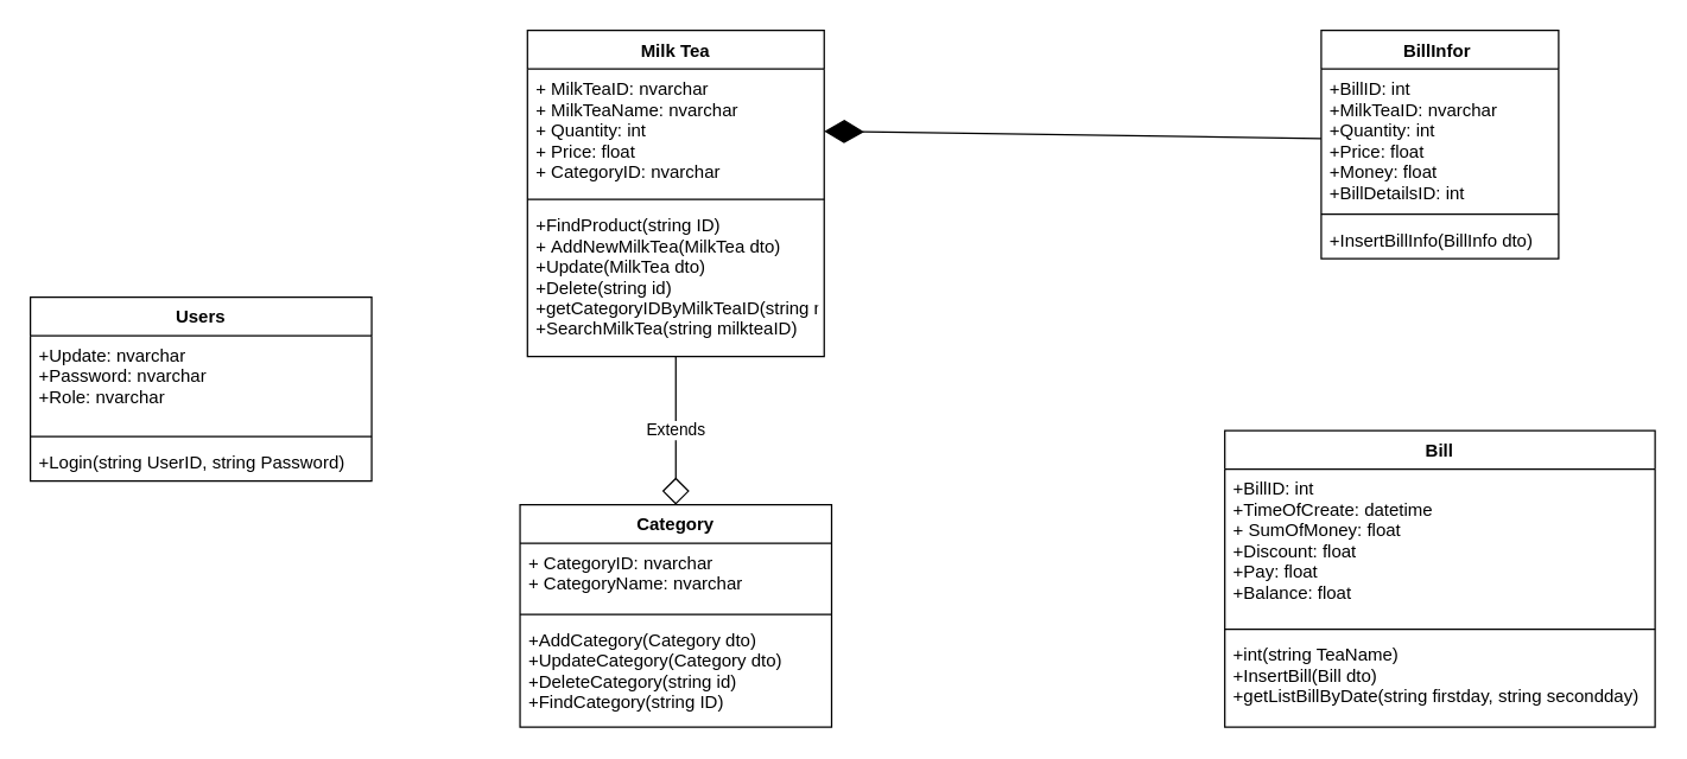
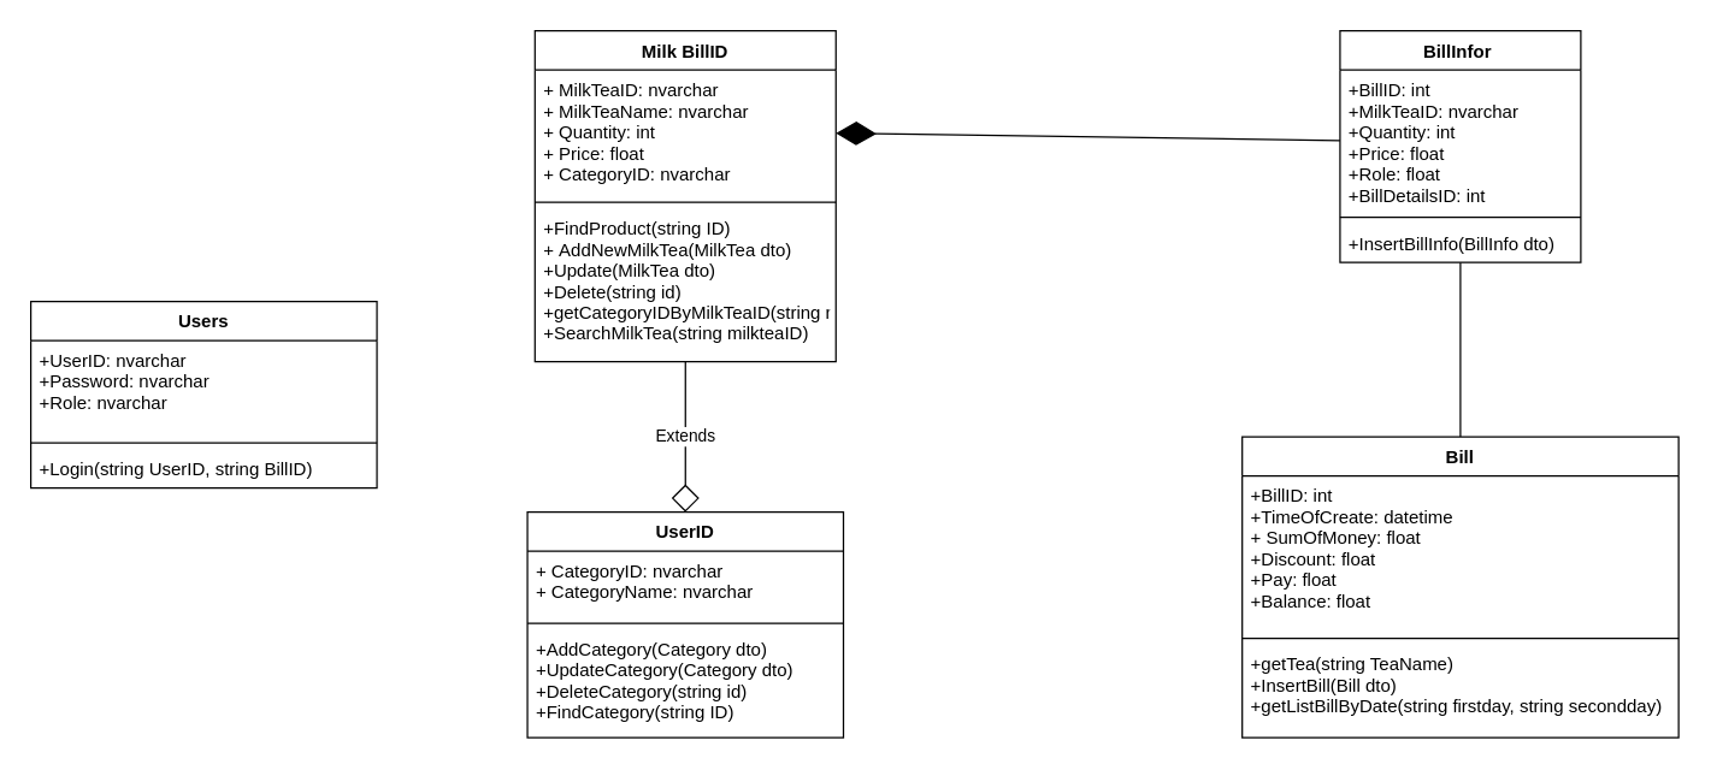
- <mxCell id="8" value="Milk Tea" style="swimlane;fontStyle=1;align=center;verticalAlign=top;childLayout=stackLayout;horizontal=1;startSize=26;horizontalStack=0;resizeParent=1;resizeParentMax=0;resizeLast=0;collapsible=1;marginBottom=0;" vertex="1" parent="1"><mxGeometry x="355" y="20" width="200" height="220" as="geometry" /></mxCell>
+ <mxCell id="8" value="Milk BillID" style="swimlane;fontStyle=1;align=center;verticalAlign=top;childLayout=stackLayout;horizontal=1;startSize=26;horizontalStack=0;resizeParent=1;resizeParentMax=0;resizeLast=0;collapsible=1;marginBottom=0;" vertex="1" parent="1"><mxGeometry x="355" y="20" width="200" height="220" as="geometry" /></mxCell>
- <mxCell id="17" value="+BillID: int&#10;+MilkTeaID: nvarchar&#10;+Quantity: int&#10;+Price: float&#10;+Money: float&#10;+BillDetailsID: int" style="text;strokeColor=none;fillColor=none;align=left;verticalAlign=top;spacingLeft=4;spacingRight=4;overflow=hidden;rotatable=0;points=[[0,0.5],[1,0.5]];portConstraint=eastwest;" parent="16" vertex="1"><mxGeometry y="26" width="160" height="94" as="geometry" /></mxCell>
+ <mxCell id="17" value="+BillID: int&#10;+MilkTeaID: nvarchar&#10;+Quantity: int&#10;+Price: float&#10;+Role: float&#10;+BillDetailsID: int" style="text;strokeColor=none;fillColor=none;align=left;verticalAlign=top;spacingLeft=4;spacingRight=4;overflow=hidden;rotatable=0;points=[[0,0.5],[1,0.5]];portConstraint=eastwest;" parent="16" vertex="1"><mxGeometry y="26" width="160" height="94" as="geometry" /></mxCell>
+ <mxCell id="24" value="" style="endArrow=none;html=1;exitX=0.5;exitY=0;exitDx=0;exitDy=0;" edge="1" parent="1" source="12" target="19"><mxGeometry width="50" height="50" relative="1" as="geometry"><mxPoint x="940" y="230" as="sourcePoint" /><mxPoint x="990" y="180" as="targetPoint" /></mxGeometry></mxCell>
- <mxCell id="21" value="+Update: nvarchar&#10;+Password: nvarchar&#10;+Role: nvarchar" style="text;strokeColor=none;fillColor=none;align=left;verticalAlign=top;spacingLeft=4;spacingRight=4;overflow=hidden;rotatable=0;points=[[0,0.5],[1,0.5]];portConstraint=eastwest;" parent="20" vertex="1"><mxGeometry y="26" width="230" height="64" as="geometry" /></mxCell>
+ <mxCell id="21" value="+UserID: nvarchar&#10;+Password: nvarchar&#10;+Role: nvarchar" style="text;strokeColor=none;fillColor=none;align=left;verticalAlign=top;spacingLeft=4;spacingRight=4;overflow=hidden;rotatable=0;points=[[0,0.5],[1,0.5]];portConstraint=eastwest;" parent="20" vertex="1"><mxGeometry y="26" width="230" height="64" as="geometry" /></mxCell>
- <mxCell id="23" value="+Login(string UserID, string Password)" style="text;strokeColor=none;fillColor=none;align=left;verticalAlign=top;spacingLeft=4;spacingRight=4;overflow=hidden;rotatable=0;points=[[0,0.5],[1,0.5]];portConstraint=eastwest;" vertex="1" parent="20"><mxGeometry y="98" width="230" height="26" as="geometry" /></mxCell>
+ <mxCell id="23" value="+Login(string UserID, string BillID)" style="text;strokeColor=none;fillColor=none;align=left;verticalAlign=top;spacingLeft=4;spacingRight=4;overflow=hidden;rotatable=0;points=[[0,0.5],[1,0.5]];portConstraint=eastwest;" vertex="1" parent="20"><mxGeometry y="98" width="230" height="26" as="geometry" /></mxCell>
- <mxCell id="4" value="Category" style="swimlane;fontStyle=1;align=center;verticalAlign=top;childLayout=stackLayout;horizontal=1;startSize=26;horizontalStack=0;resizeParent=1;resizeParentMax=0;resizeLast=0;collapsible=1;marginBottom=0;" vertex="1" parent="1"><mxGeometry x="350" y="340" width="210" height="150" as="geometry" /></mxCell>
+ <mxCell id="4" value="UserID" style="swimlane;fontStyle=1;align=center;verticalAlign=top;childLayout=stackLayout;horizontal=1;startSize=26;horizontalStack=0;resizeParent=1;resizeParentMax=0;resizeLast=0;collapsible=1;marginBottom=0;" vertex="1" parent="1"><mxGeometry x="350" y="340" width="210" height="150" as="geometry" /></mxCell>
- <mxCell id="15" value="+int(string TeaName)&#10;+InsertBill(Bill dto)&#10;+getListBillByDate(string firstday, string secondday)&#10;" style="text;strokeColor=none;fillColor=none;align=left;verticalAlign=top;spacingLeft=4;spacingRight=4;overflow=hidden;rotatable=0;points=[[0,0.5],[1,0.5]];portConstraint=eastwest;" vertex="1" parent="12"><mxGeometry y="138" width="290" height="62" as="geometry" /></mxCell>
+ <mxCell id="15" value="+getTea(string TeaName)&#10;+InsertBill(Bill dto)&#10;+getListBillByDate(string firstday, string secondday)&#10;" style="text;strokeColor=none;fillColor=none;align=left;verticalAlign=top;spacingLeft=4;spacingRight=4;overflow=hidden;rotatable=0;points=[[0,0.5],[1,0.5]];portConstraint=eastwest;" vertex="1" parent="12"><mxGeometry y="138" width="290" height="62" as="geometry" /></mxCell>
